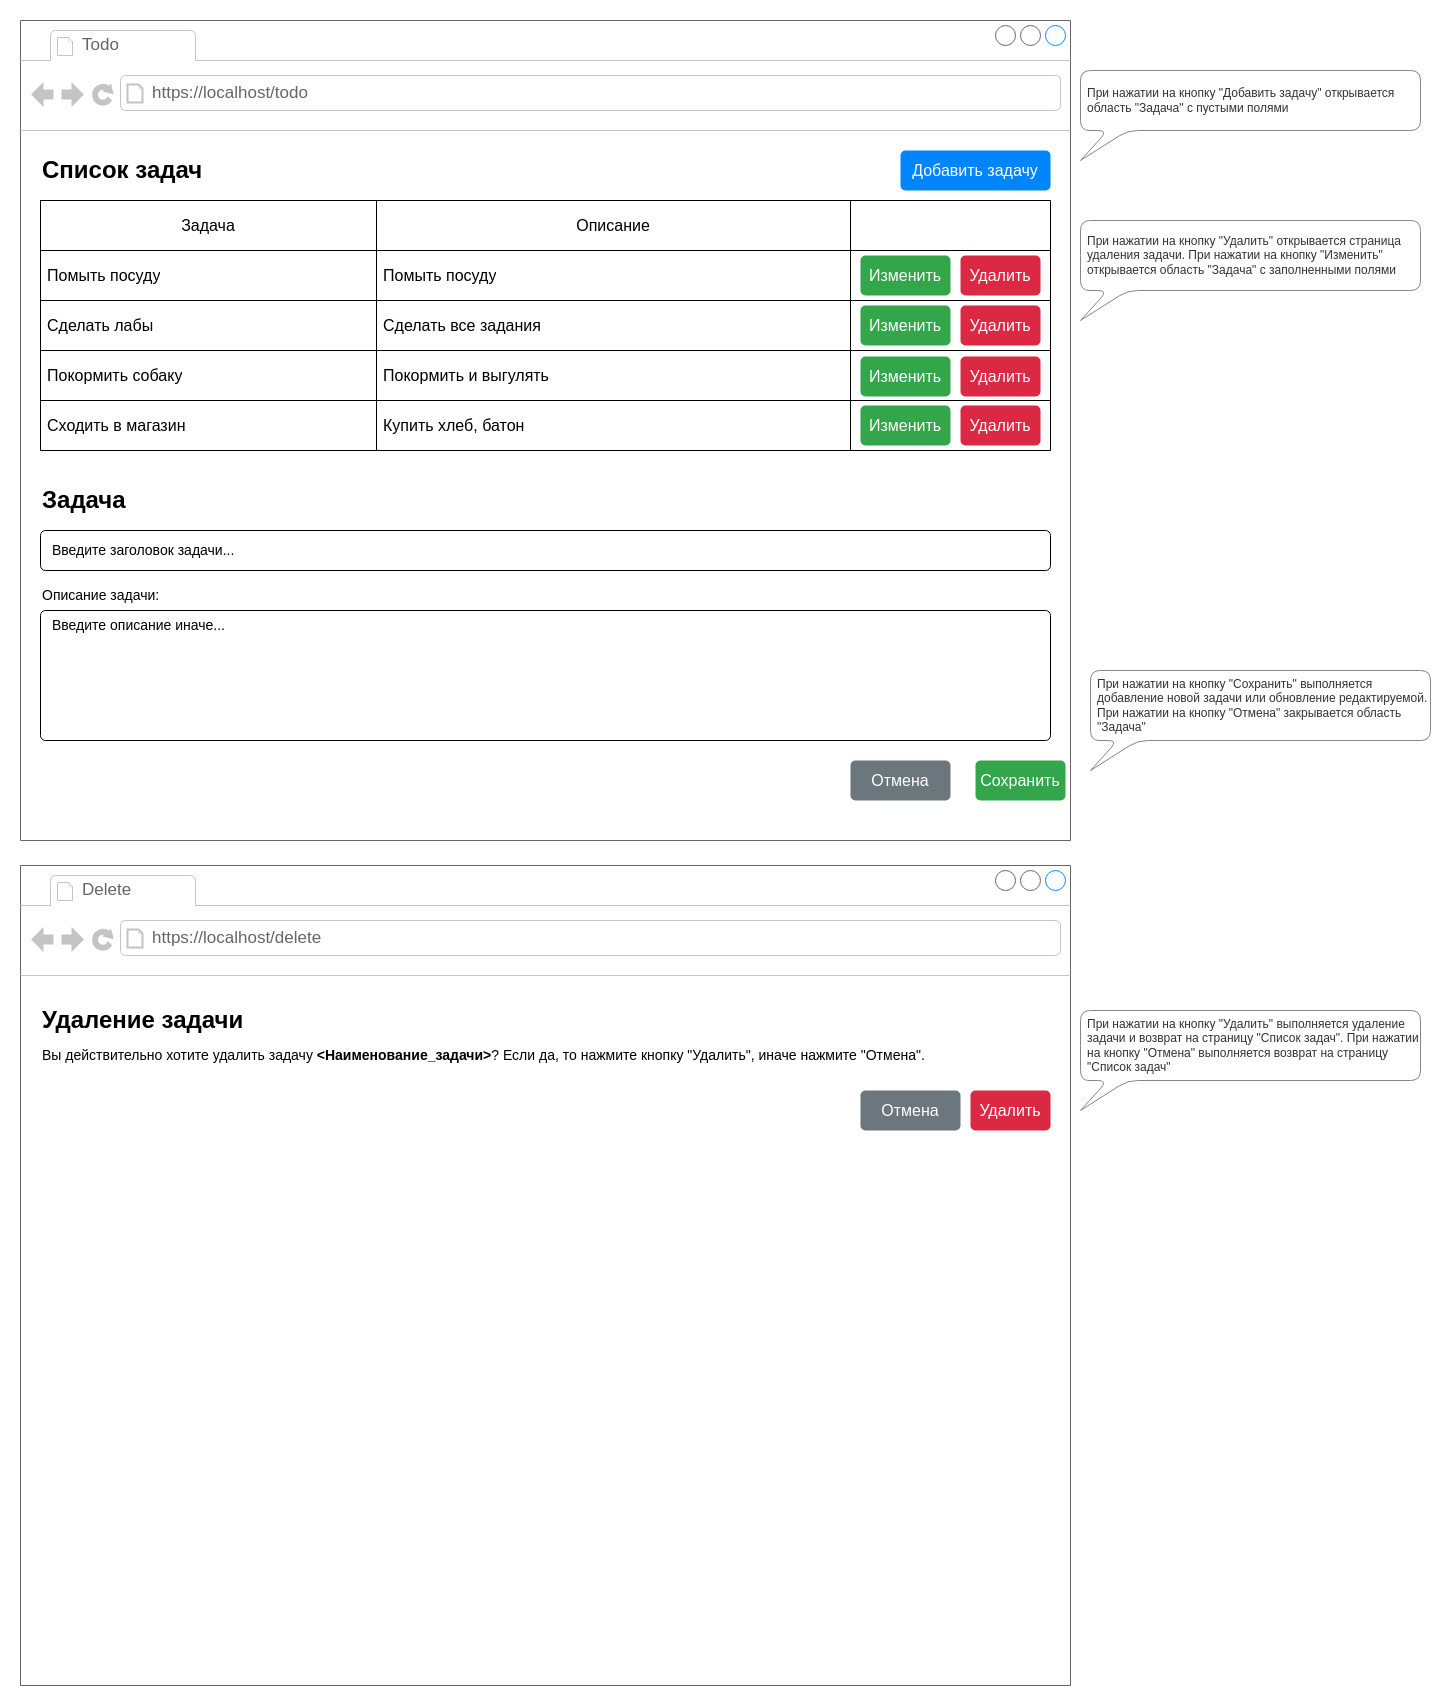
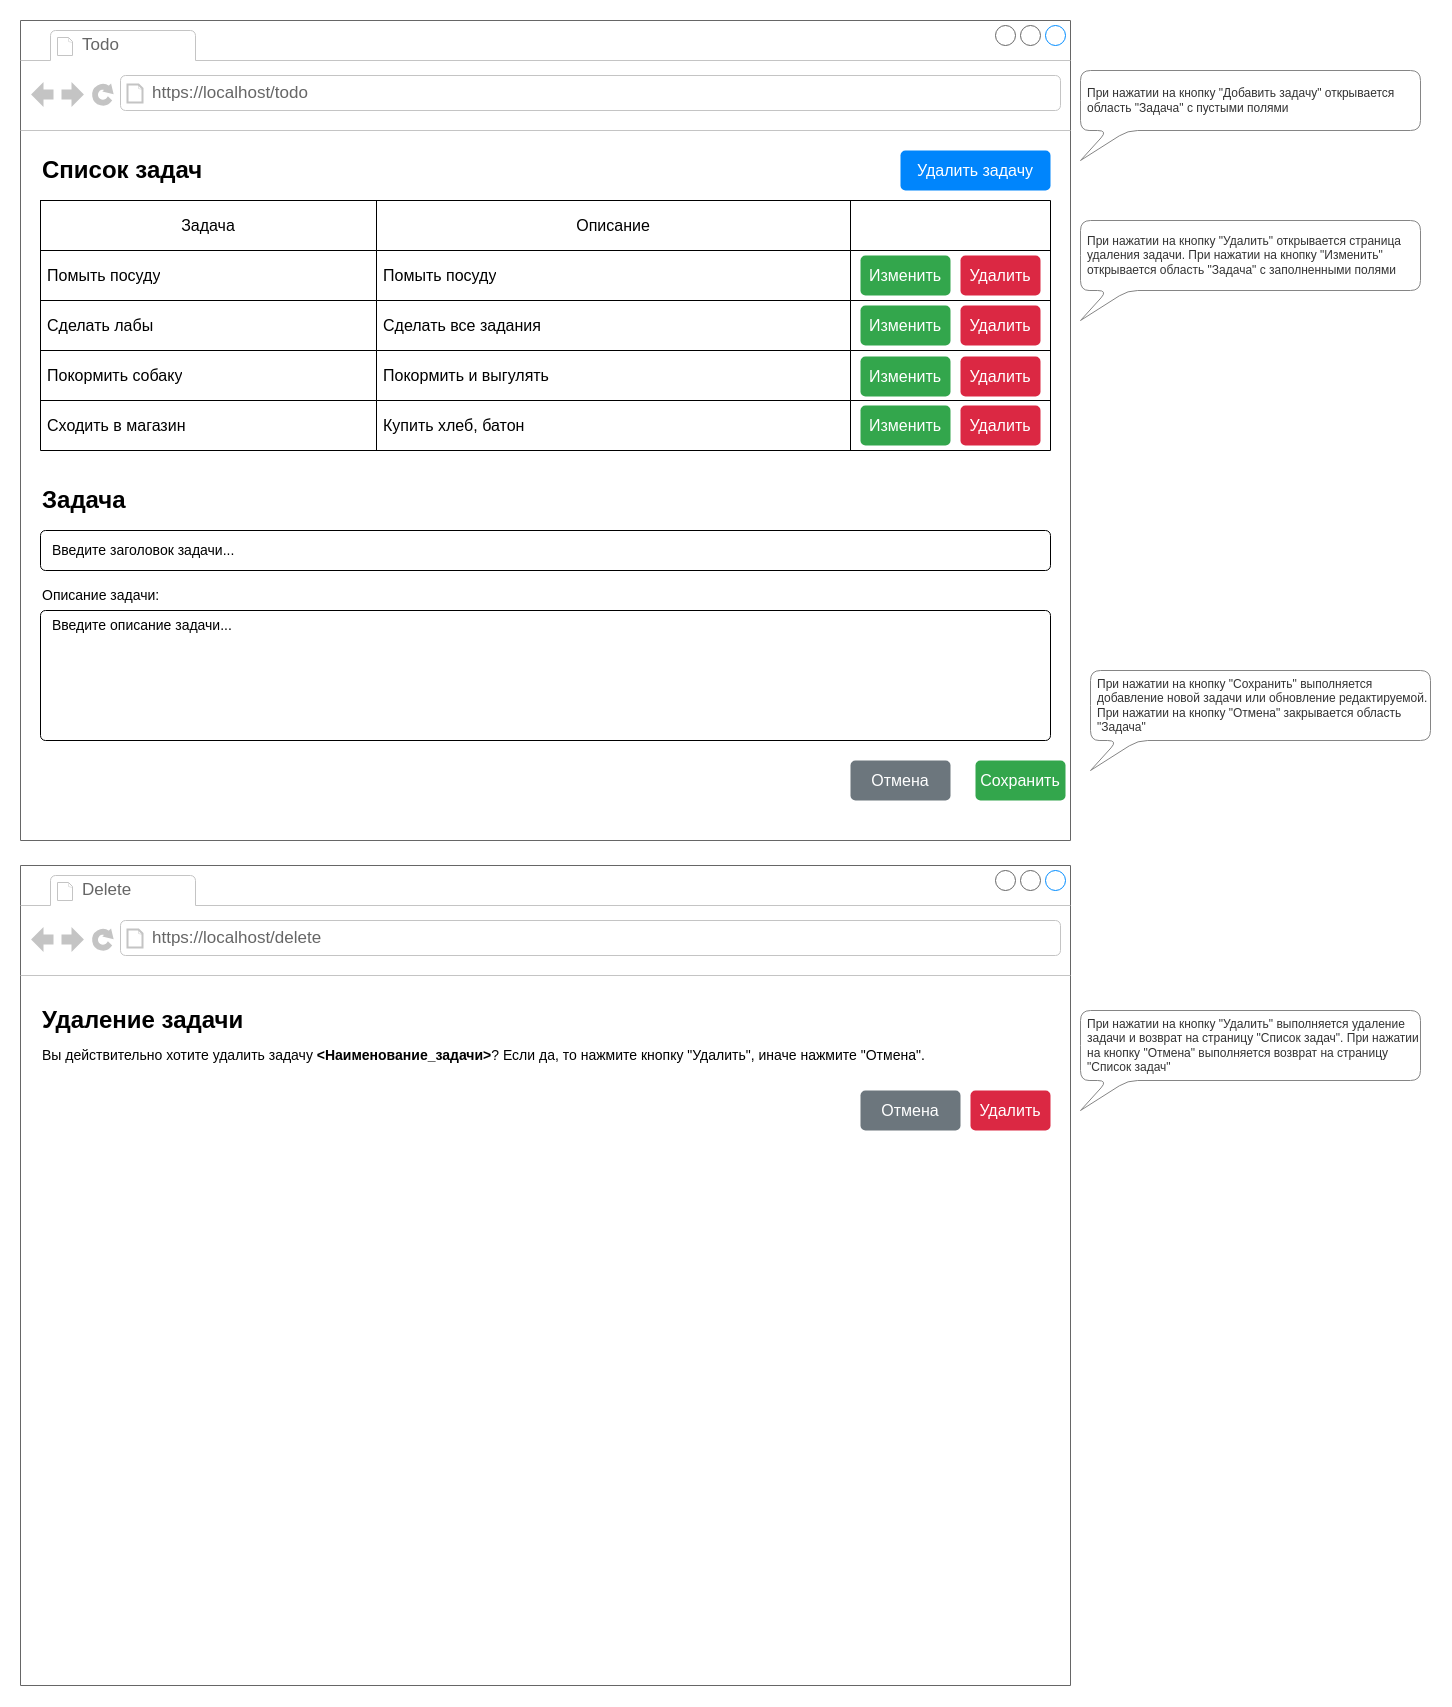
- <mxCell id="6" value="Добавить задачу" style="html=1;shadow=0;dashed=0;shape=mxgraph.bootstrap.rrect;rSize=5;strokeColor=none;strokeWidth=1;fillColor=#0085FC;fontColor=#FFFFFF;whiteSpace=wrap;align=center;verticalAlign=middle;spacingLeft=0;fontStyle=0;fontSize=16;spacing=5;" vertex="1" parent="2"><mxGeometry x="880" y="130" width="150" height="40" as="geometry" /></mxCell>
+ <mxCell id="6" value="Удалить задачу" style="html=1;shadow=0;dashed=0;shape=mxgraph.bootstrap.rrect;rSize=5;strokeColor=none;strokeWidth=1;fillColor=#0085FC;fontColor=#FFFFFF;whiteSpace=wrap;align=center;verticalAlign=middle;spacingLeft=0;fontStyle=0;fontSize=16;spacing=5;" vertex="1" parent="2"><mxGeometry x="880" y="130" width="150" height="40" as="geometry" /></mxCell>
- <mxCell id="37" value="Введите описание иначе..." style="html=1;shadow=0;dashed=0;shape=mxgraph.bootstrap.rrect;rSize=5;strokeWidth=1;whiteSpace=wrap;align=left;verticalAlign=top;spacingLeft=10;fontSize=14;editable=1;movable=1;resizable=1;rotatable=1;deletable=1;locked=0;connectable=1;" vertex="1" parent="2"><mxGeometry x="20" y="590" width="1010" height="130" as="geometry" /></mxCell>
+ <mxCell id="37" value="Введите описание задачи..." style="html=1;shadow=0;dashed=0;shape=mxgraph.bootstrap.rrect;rSize=5;strokeWidth=1;whiteSpace=wrap;align=left;verticalAlign=top;spacingLeft=10;fontSize=14;editable=1;movable=1;resizable=1;rotatable=1;deletable=1;locked=0;connectable=1;" vertex="1" parent="2"><mxGeometry x="20" y="590" width="1010" height="130" as="geometry" /></mxCell>
